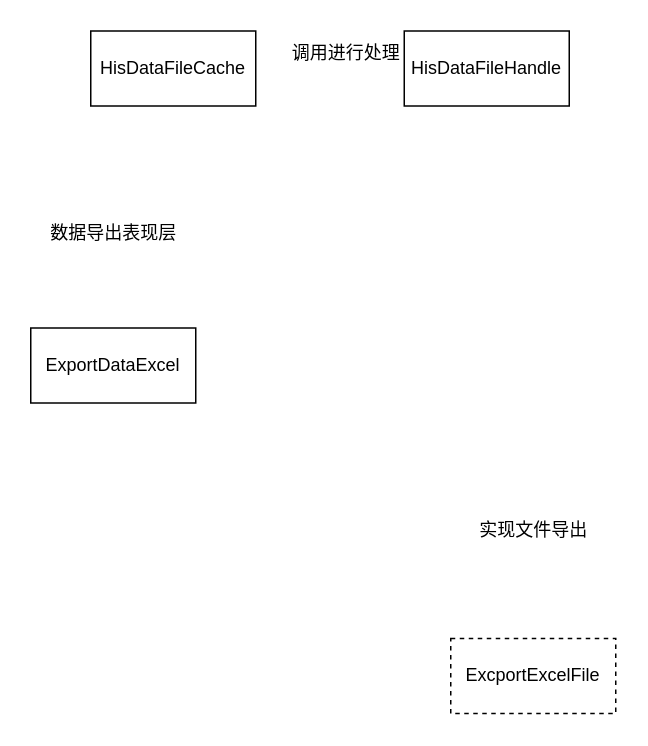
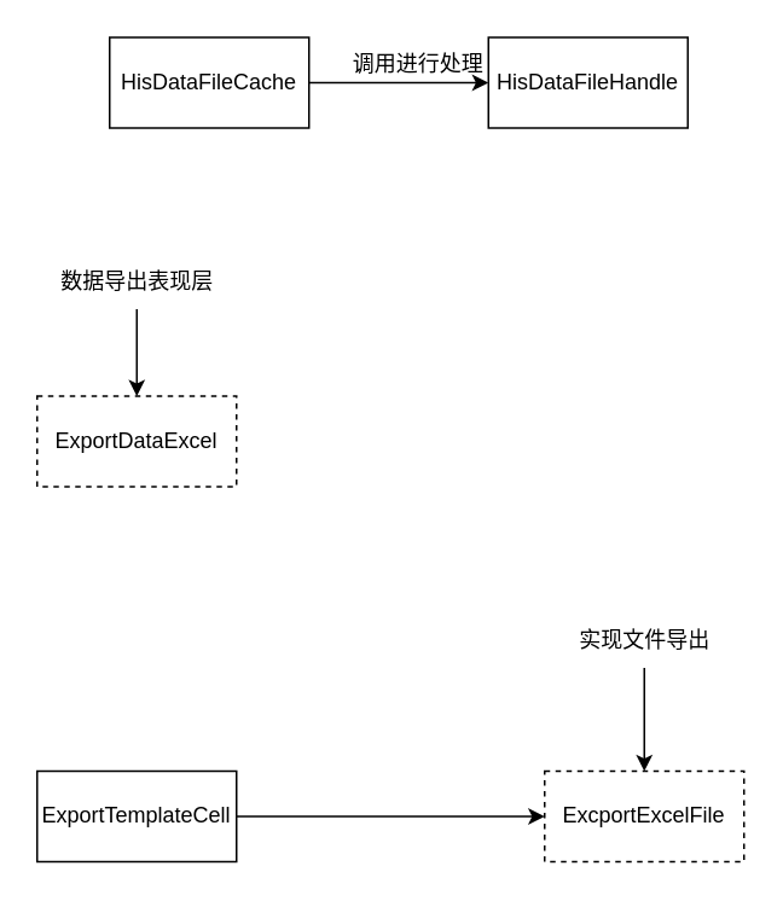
+ <mxCell id="3" style="edgeStyle=orthogonalEdgeStyle;rounded=0;orthogonalLoop=1;jettySize=auto;html=1;entryX=0;entryY=0.5;entryDx=0;entryDy=0;" edge="1" parent="1" source="4" target="5"><mxGeometry relative="1" as="geometry" /></mxCell>
+ <mxCell id="7" style="edgeStyle=orthogonalEdgeStyle;rounded=0;orthogonalLoop=1;jettySize=auto;html=1;entryX=0.5;entryY=0;entryDx=0;entryDy=0;" edge="1" parent="1" source="8" target="2"><mxGeometry relative="1" as="geometry" /></mxCell>
- <mxCell id="2" value="ExportDataExcel" style="html=1;whiteSpace=wrap;" vertex="1" parent="1"><mxGeometry x="20" y="218" width="110" height="50" as="geometry" /></mxCell>
+ <mxCell id="2" value="ExportDataExcel" style="html=1;whiteSpace=wrap;dashed=1;" vertex="1" parent="1"><mxGeometry x="20" y="218" width="110" height="50" as="geometry" /></mxCell>
+ <mxCell id="12" style="edgeStyle=orthogonalEdgeStyle;rounded=0;orthogonalLoop=1;jettySize=auto;html=1;entryX=0.5;entryY=0;entryDx=0;entryDy=0;" edge="1" parent="1" source="13" target="11"><mxGeometry relative="1" as="geometry" /></mxCell>
+ <mxCell id="10" value="ExportTemplateCell" style="html=1;whiteSpace=wrap;" vertex="1" parent="1"><mxGeometry x="20" y="425" width="110" height="50" as="geometry" /></mxCell>
+ <mxCell id="9" style="edgeStyle=orthogonalEdgeStyle;rounded=0;orthogonalLoop=1;jettySize=auto;html=1;entryX=0;entryY=0.5;entryDx=0;entryDy=0;" edge="1" parent="1" source="10" target="11"><mxGeometry relative="1" as="geometry" /></mxCell>
